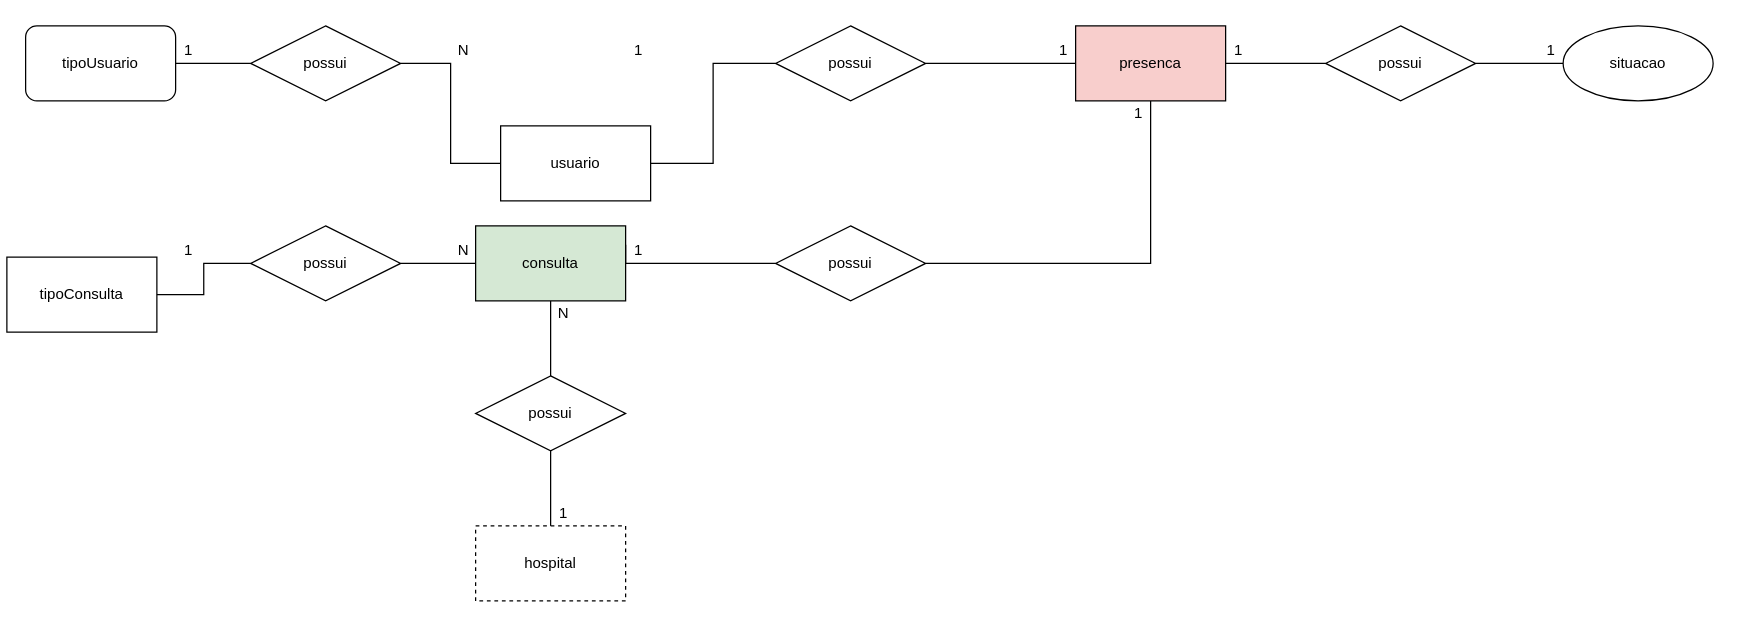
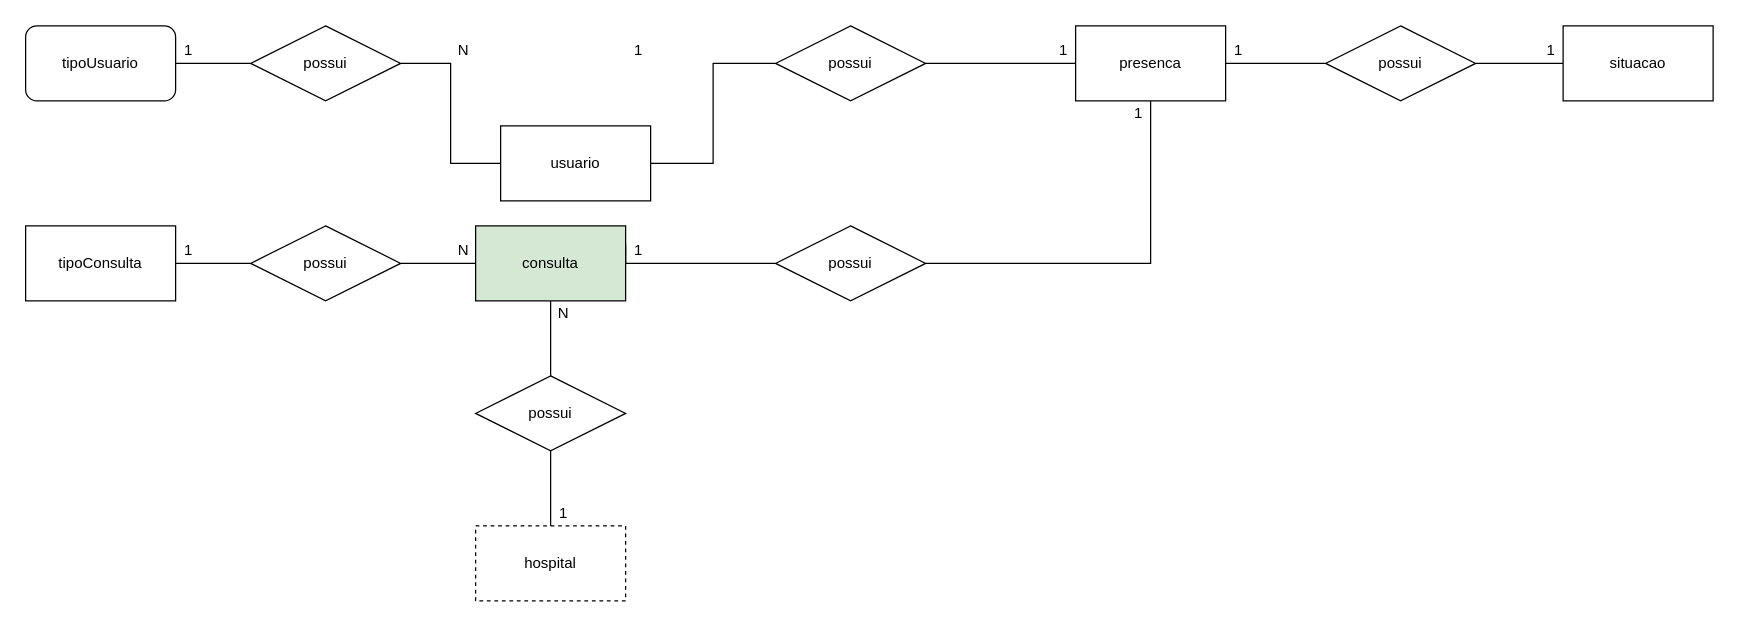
- <mxCell id="26" value="presenca" style="rounded=0;whiteSpace=wrap;html=1;fillColor=#f8cecc;" vertex="1" parent="1"><mxGeometry x="860" y="20" width="120" height="60" as="geometry" /></mxCell>
+ <mxCell id="26" value="presenca" style="rounded=0;whiteSpace=wrap;html=1;" vertex="1" parent="1"><mxGeometry x="860" y="20" width="120" height="60" as="geometry" /></mxCell>
- <mxCell id="34" value="situacao" style="ellipse;whiteSpace=wrap;html=1;" vertex="1" parent="1"><mxGeometry x="1250" y="20" width="120" height="60" as="geometry" /></mxCell>
+ <mxCell id="34" value="situacao" style="rounded=0;whiteSpace=wrap;html=1;" vertex="1" parent="1"><mxGeometry x="1250" y="20" width="120" height="60" as="geometry" /></mxCell>
- <mxCell id="5" value="tipoConsulta" style="rounded=0;whiteSpace=wrap;html=1;" vertex="1" parent="1"><mxGeometry x="5" y="205" width="120" height="60" as="geometry" /></mxCell>
+ <mxCell id="5" value="tipoConsulta" style="rounded=0;whiteSpace=wrap;html=1;" vertex="1" parent="1"><mxGeometry x="20" y="180" width="120" height="60" as="geometry" /></mxCell>
